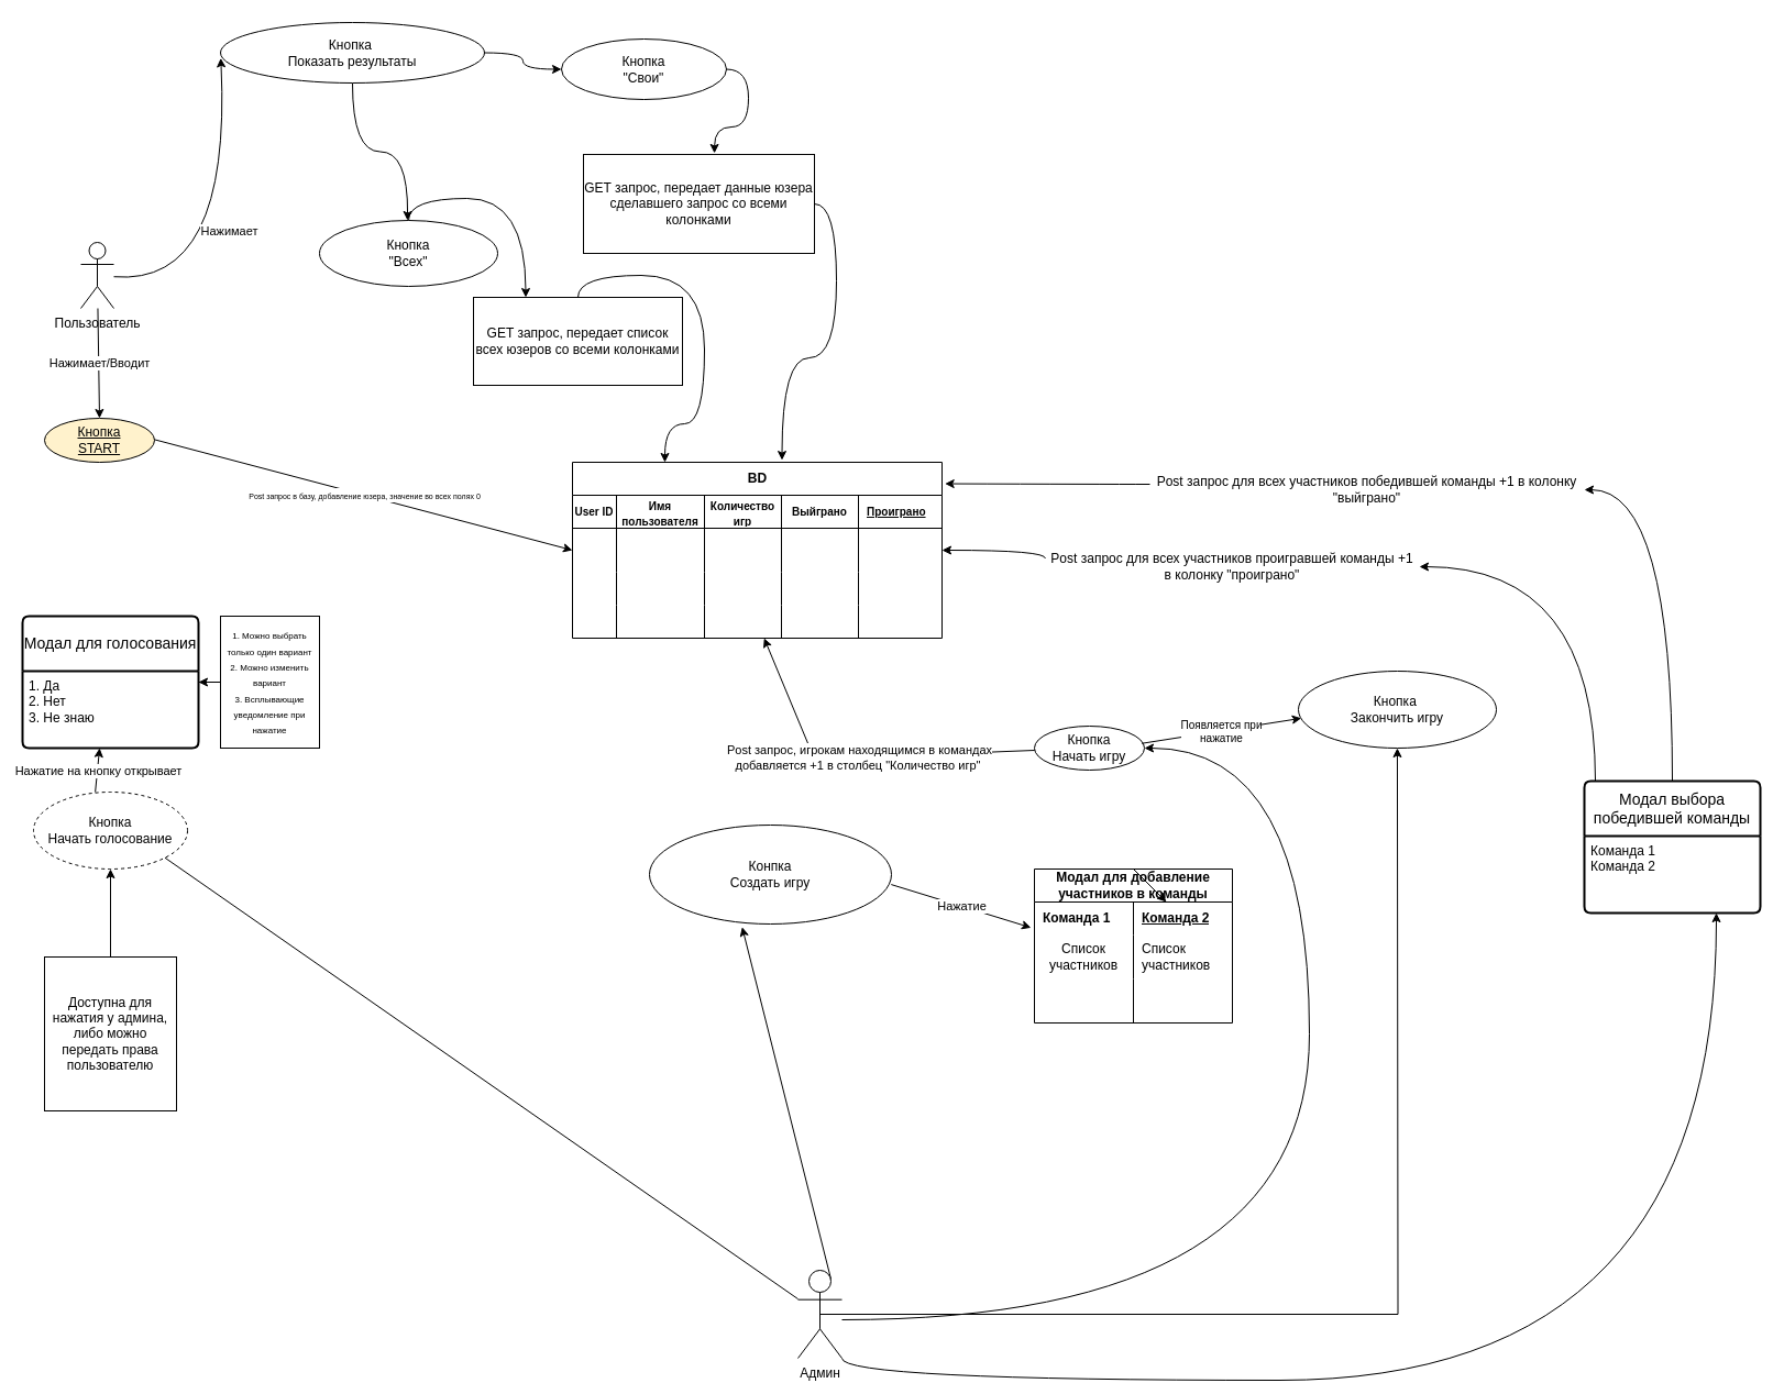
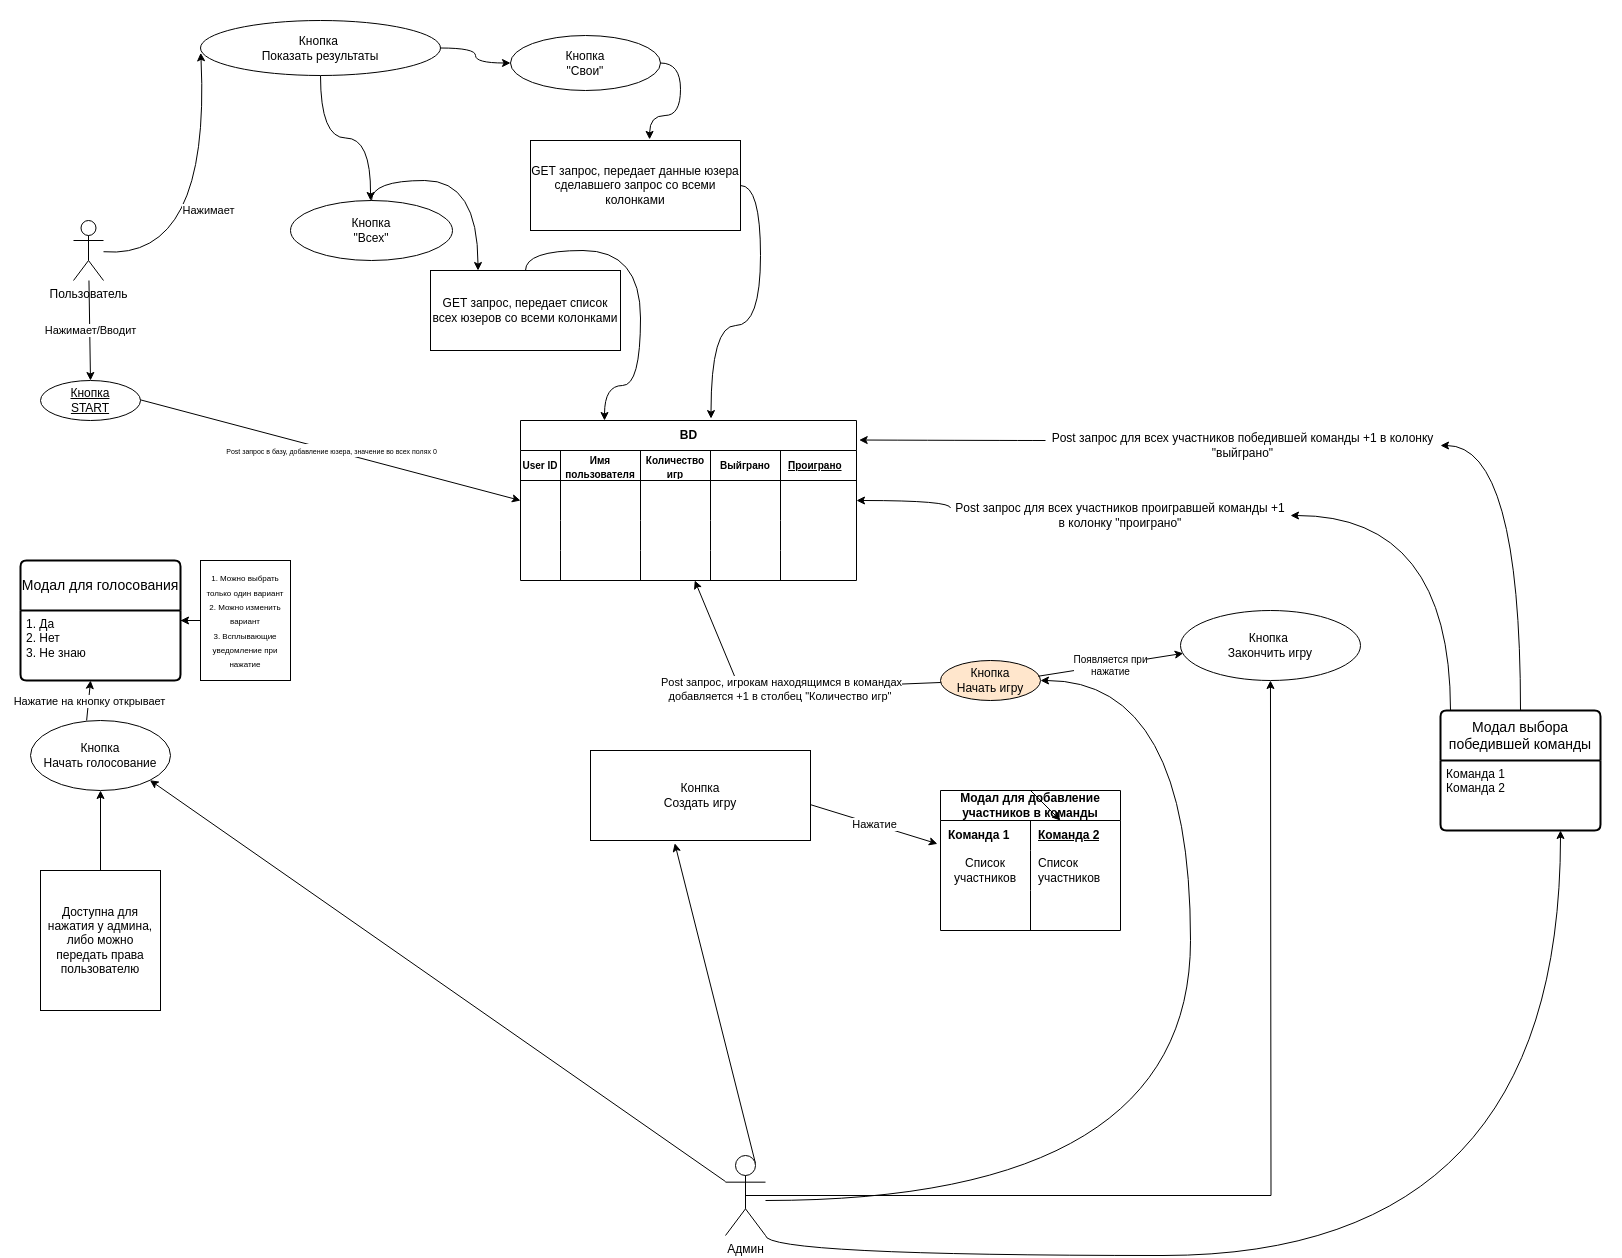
- <mxCell id="27" value="&lt;div&gt;Кнопка&lt;/div&gt;START" style="ellipse;whiteSpace=wrap;html=1;align=center;fontStyle=4;fillColor=#fff2cc;" vertex="1" parent="1"><mxGeometry x="40" y="380" width="100" height="40" as="geometry" /></mxCell>
+ <mxCell id="27" value="&lt;div&gt;Кнопка&lt;/div&gt;START" style="ellipse;whiteSpace=wrap;html=1;align=center;fontStyle=4;" vertex="1" parent="1"><mxGeometry x="40" y="380" width="100" height="40" as="geometry" /></mxCell>
- <mxCell id="55" value="Кнопка&lt;div&gt;Начать игру&lt;/div&gt;" style="ellipse;whiteSpace=wrap;html=1;align=center;" vertex="1" parent="1"><mxGeometry x="940" y="660" width="100" height="40" as="geometry" /></mxCell>
+ <mxCell id="55" value="Кнопка&lt;div&gt;Начать игру&lt;/div&gt;" style="ellipse;whiteSpace=wrap;html=1;align=center;fillColor=#ffe6cc;" vertex="1" parent="1"><mxGeometry x="940" y="660" width="100" height="40" as="geometry" /></mxCell>
- <mxCell id="30" value="&lt;div&gt;Кнопка&lt;/div&gt;Начать голосование" style="ellipse;whiteSpace=wrap;html=1;align=center;dashed=1;" vertex="1" parent="1"><mxGeometry x="30" y="720" width="140" height="70" as="geometry" /></mxCell>
+ <mxCell id="30" value="&lt;div&gt;Кнопка&lt;/div&gt;Начать голосование" style="ellipse;whiteSpace=wrap;html=1;align=center;" vertex="1" parent="1"><mxGeometry x="30" y="720" width="140" height="70" as="geometry" /></mxCell>
- <mxCell id="62" style="edgeStyle=none;rounded=0;orthogonalLoop=1;jettySize=auto;html=1;entryX=1;entryY=1;entryDx=0;entryDy=0;endArrow=none;" edge="1" parent="1" source="67" target="30"><mxGeometry relative="1" as="geometry" /></mxCell>
+ <mxCell id="62" style="edgeStyle=none;rounded=0;orthogonalLoop=1;jettySize=auto;html=1;entryX=1;entryY=1;entryDx=0;entryDy=0;" edge="1" parent="1" source="67" target="30"><mxGeometry relative="1" as="geometry" /></mxCell>
- <mxCell id="42" value="&lt;div&gt;Конпка&lt;/div&gt;Создать игру" style="ellipse;whiteSpace=wrap;html=1;align=center;" vertex="1" parent="1"><mxGeometry x="590" y="750" width="220" height="90" as="geometry" /></mxCell>
+ <mxCell id="42" value="&lt;div&gt;Конпка&lt;/div&gt;Создать игру" style="whiteSpace=wrap;html=1;align=center;rounded=0;" vertex="1" parent="1"><mxGeometry x="590" y="750" width="220" height="90" as="geometry" /></mxCell>
